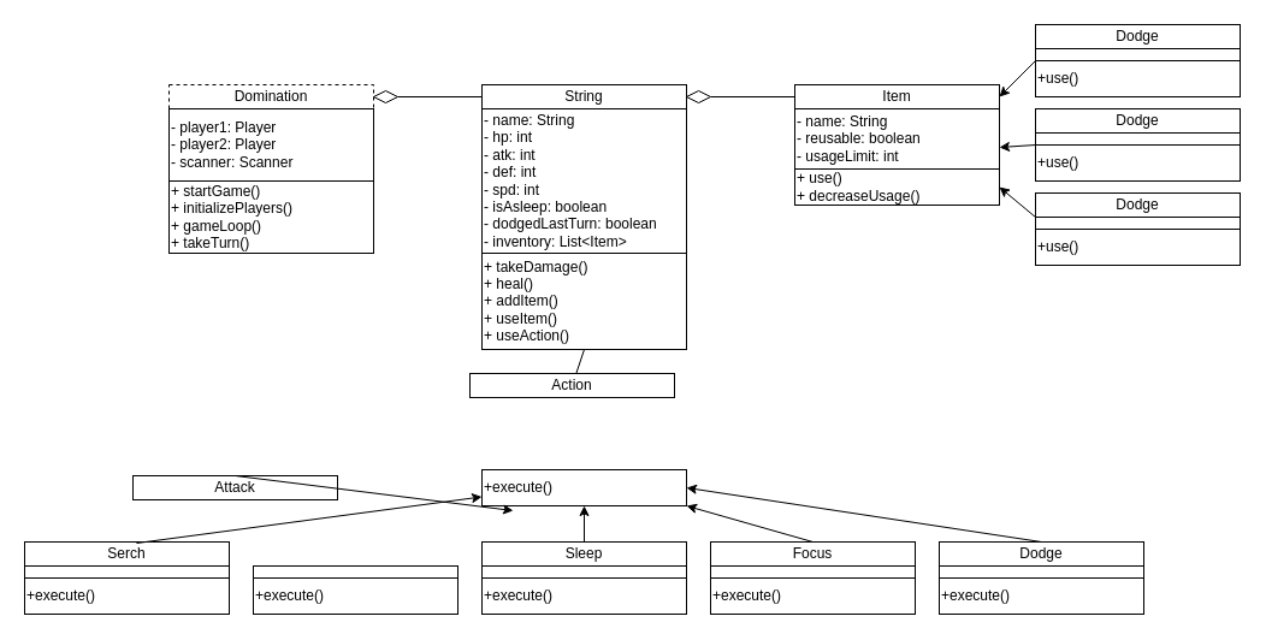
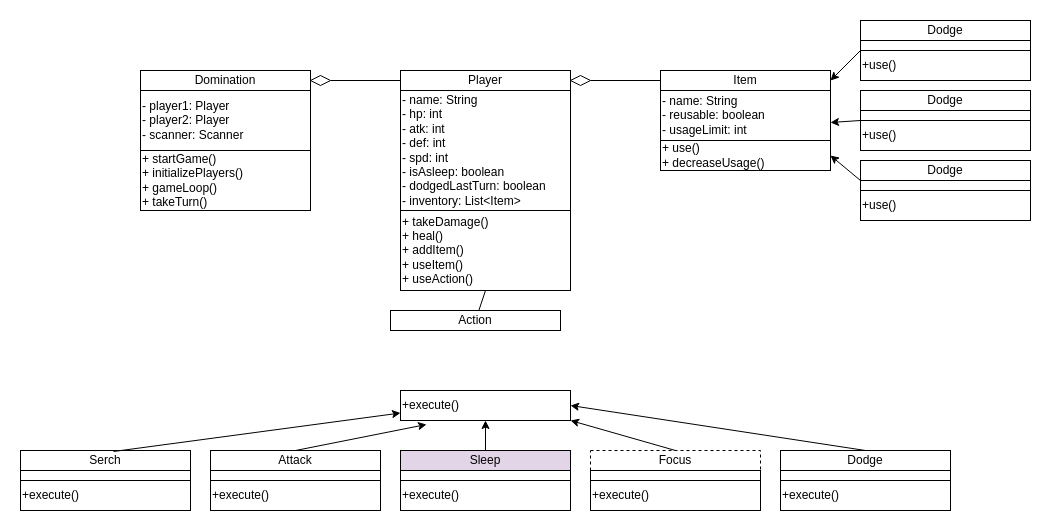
- <mxCell id="2" value="Domination" style="rounded=0;whiteSpace=wrap;html=1;dashed=1;" vertex="1" parent="1"><mxGeometry x="140" y="70" width="170" height="20" as="geometry" /></mxCell>
+ <mxCell id="2" value="Domination" style="rounded=0;whiteSpace=wrap;html=1;" vertex="1" parent="1"><mxGeometry x="140" y="70" width="170" height="20" as="geometry" /></mxCell>
- <mxCell id="5" value="String" style="rounded=0;whiteSpace=wrap;html=1;" vertex="1" parent="1"><mxGeometry x="400" y="70" width="170" height="20" as="geometry" /></mxCell>
+ <mxCell id="5" value="Player" style="rounded=0;whiteSpace=wrap;html=1;" vertex="1" parent="1"><mxGeometry x="400" y="70" width="170" height="20" as="geometry" /></mxCell>
- <mxCell id="20" value="Attack" style="rounded=0;whiteSpace=wrap;html=1;" vertex="1" parent="1"><mxGeometry x="110" y="395" width="170" height="20" as="geometry" /></mxCell>
+ <mxCell id="20" value="Attack" style="rounded=0;whiteSpace=wrap;html=1;" vertex="1" parent="1"><mxGeometry x="210" y="450" width="170" height="20" as="geometry" /></mxCell>
- <mxCell id="23" value="Sleep" style="rounded=0;whiteSpace=wrap;html=1;" vertex="1" parent="1"><mxGeometry x="400" y="450" width="170" height="20" as="geometry" /></mxCell>
+ <mxCell id="23" value="Sleep" style="rounded=0;whiteSpace=wrap;html=1;fillColor=#e1d5e7;" vertex="1" parent="1"><mxGeometry x="400" y="450" width="170" height="20" as="geometry" /></mxCell>
- <mxCell id="26" value="Focus" style="rounded=0;whiteSpace=wrap;html=1;" vertex="1" parent="1"><mxGeometry x="590" y="450" width="170" height="20" as="geometry" /></mxCell>
+ <mxCell id="26" value="Focus" style="rounded=0;whiteSpace=wrap;html=1;dashed=1;" vertex="1" parent="1"><mxGeometry x="590" y="450" width="170" height="20" as="geometry" /></mxCell>
